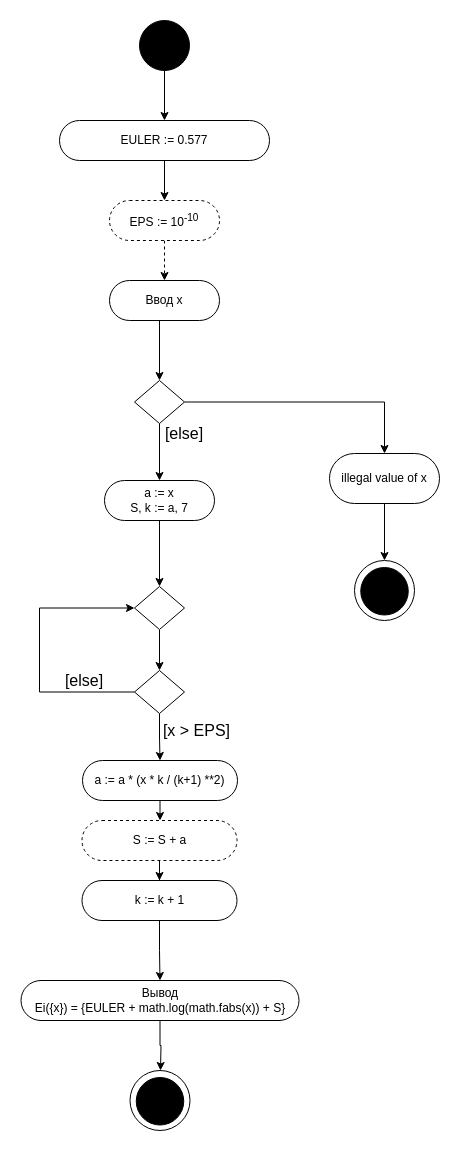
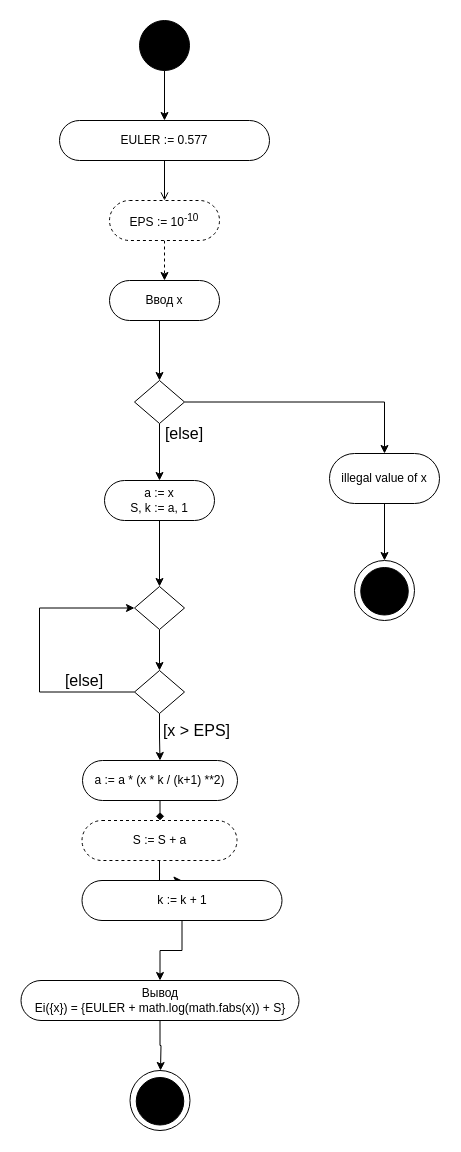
- <mxCell id="26" style="edgeStyle=orthogonalEdgeStyle;rounded=0;orthogonalLoop=1;jettySize=auto;html=1;entryX=0.5;entryY=0;entryDx=0;entryDy=0;" edge="1" parent="1" source="27" target="29"><mxGeometry relative="1" as="geometry" /></mxCell>
+ <mxCell id="26" style="edgeStyle=orthogonalEdgeStyle;rounded=0;orthogonalLoop=1;jettySize=auto;html=1;entryX=0.5;entryY=0;entryDx=0;entryDy=0;endArrow=open;" edge="1" parent="1" source="27" target="29"><mxGeometry relative="1" as="geometry" /></mxCell>
- <mxCell id="15" value="a := x&lt;br&gt;S, k := a, 7" style="rounded=1;whiteSpace=wrap;html=1;gradientColor=none;fillColor=#FFFFFF;arcSize=50;" parent="1" vertex="1"><mxGeometry x="104" y="480" width="110" height="40" as="geometry" /></mxCell>
+ <mxCell id="15" value="a := x&lt;br&gt;S, k := a, 1" style="rounded=1;whiteSpace=wrap;html=1;gradientColor=none;fillColor=#FFFFFF;arcSize=50;" parent="1" vertex="1"><mxGeometry x="104" y="480" width="110" height="40" as="geometry" /></mxCell>
- <mxCell id="17" value="" style="edgeStyle=orthogonalEdgeStyle;rounded=0;orthogonalLoop=1;jettySize=auto;html=1;" edge="1" parent="1" source="18" target="34"><mxGeometry relative="1" as="geometry" /></mxCell>
+ <mxCell id="17" value="" style="edgeStyle=orthogonalEdgeStyle;rounded=0;orthogonalLoop=1;jettySize=auto;html=1;endArrow=diamond;" edge="1" parent="1" source="18" target="34"><mxGeometry relative="1" as="geometry" /></mxCell>
- <mxCell id="36" value="k := k + 1" style="rounded=1;whiteSpace=wrap;html=1;gradientColor=none;fillColor=#FFFFFF;arcSize=50;" vertex="1" parent="1"><mxGeometry x="81.5" y="880" width="155" height="40" as="geometry" /></mxCell>
+ <mxCell id="36" value="k := k + 1" style="rounded=1;whiteSpace=wrap;html=1;gradientColor=none;fillColor=#FFFFFF;arcSize=50;" vertex="1" parent="1"><mxGeometry x="81.5" y="880" width="200" height="40" as="geometry" /></mxCell>
